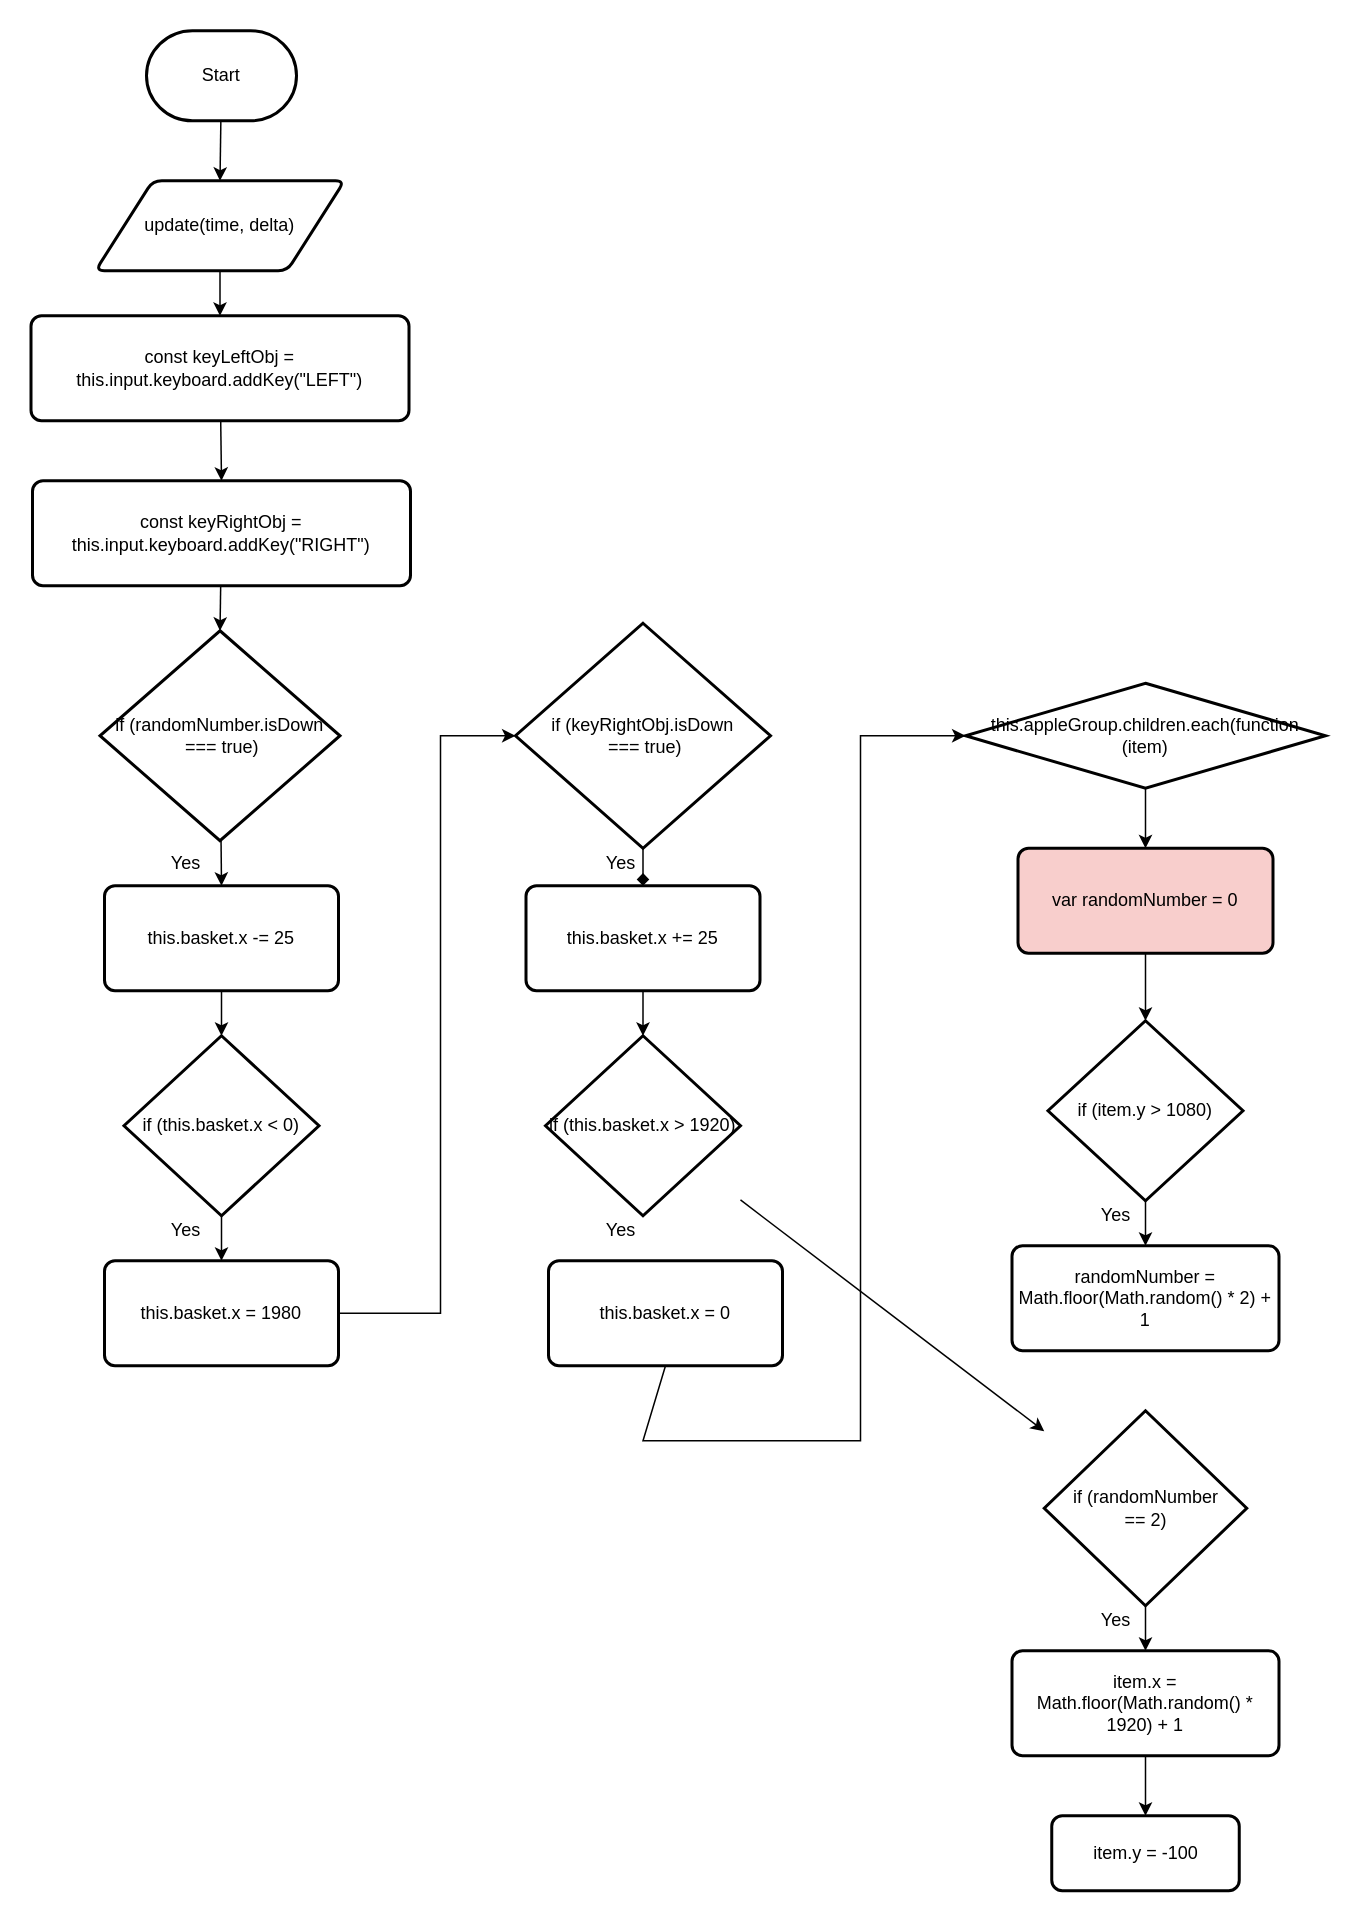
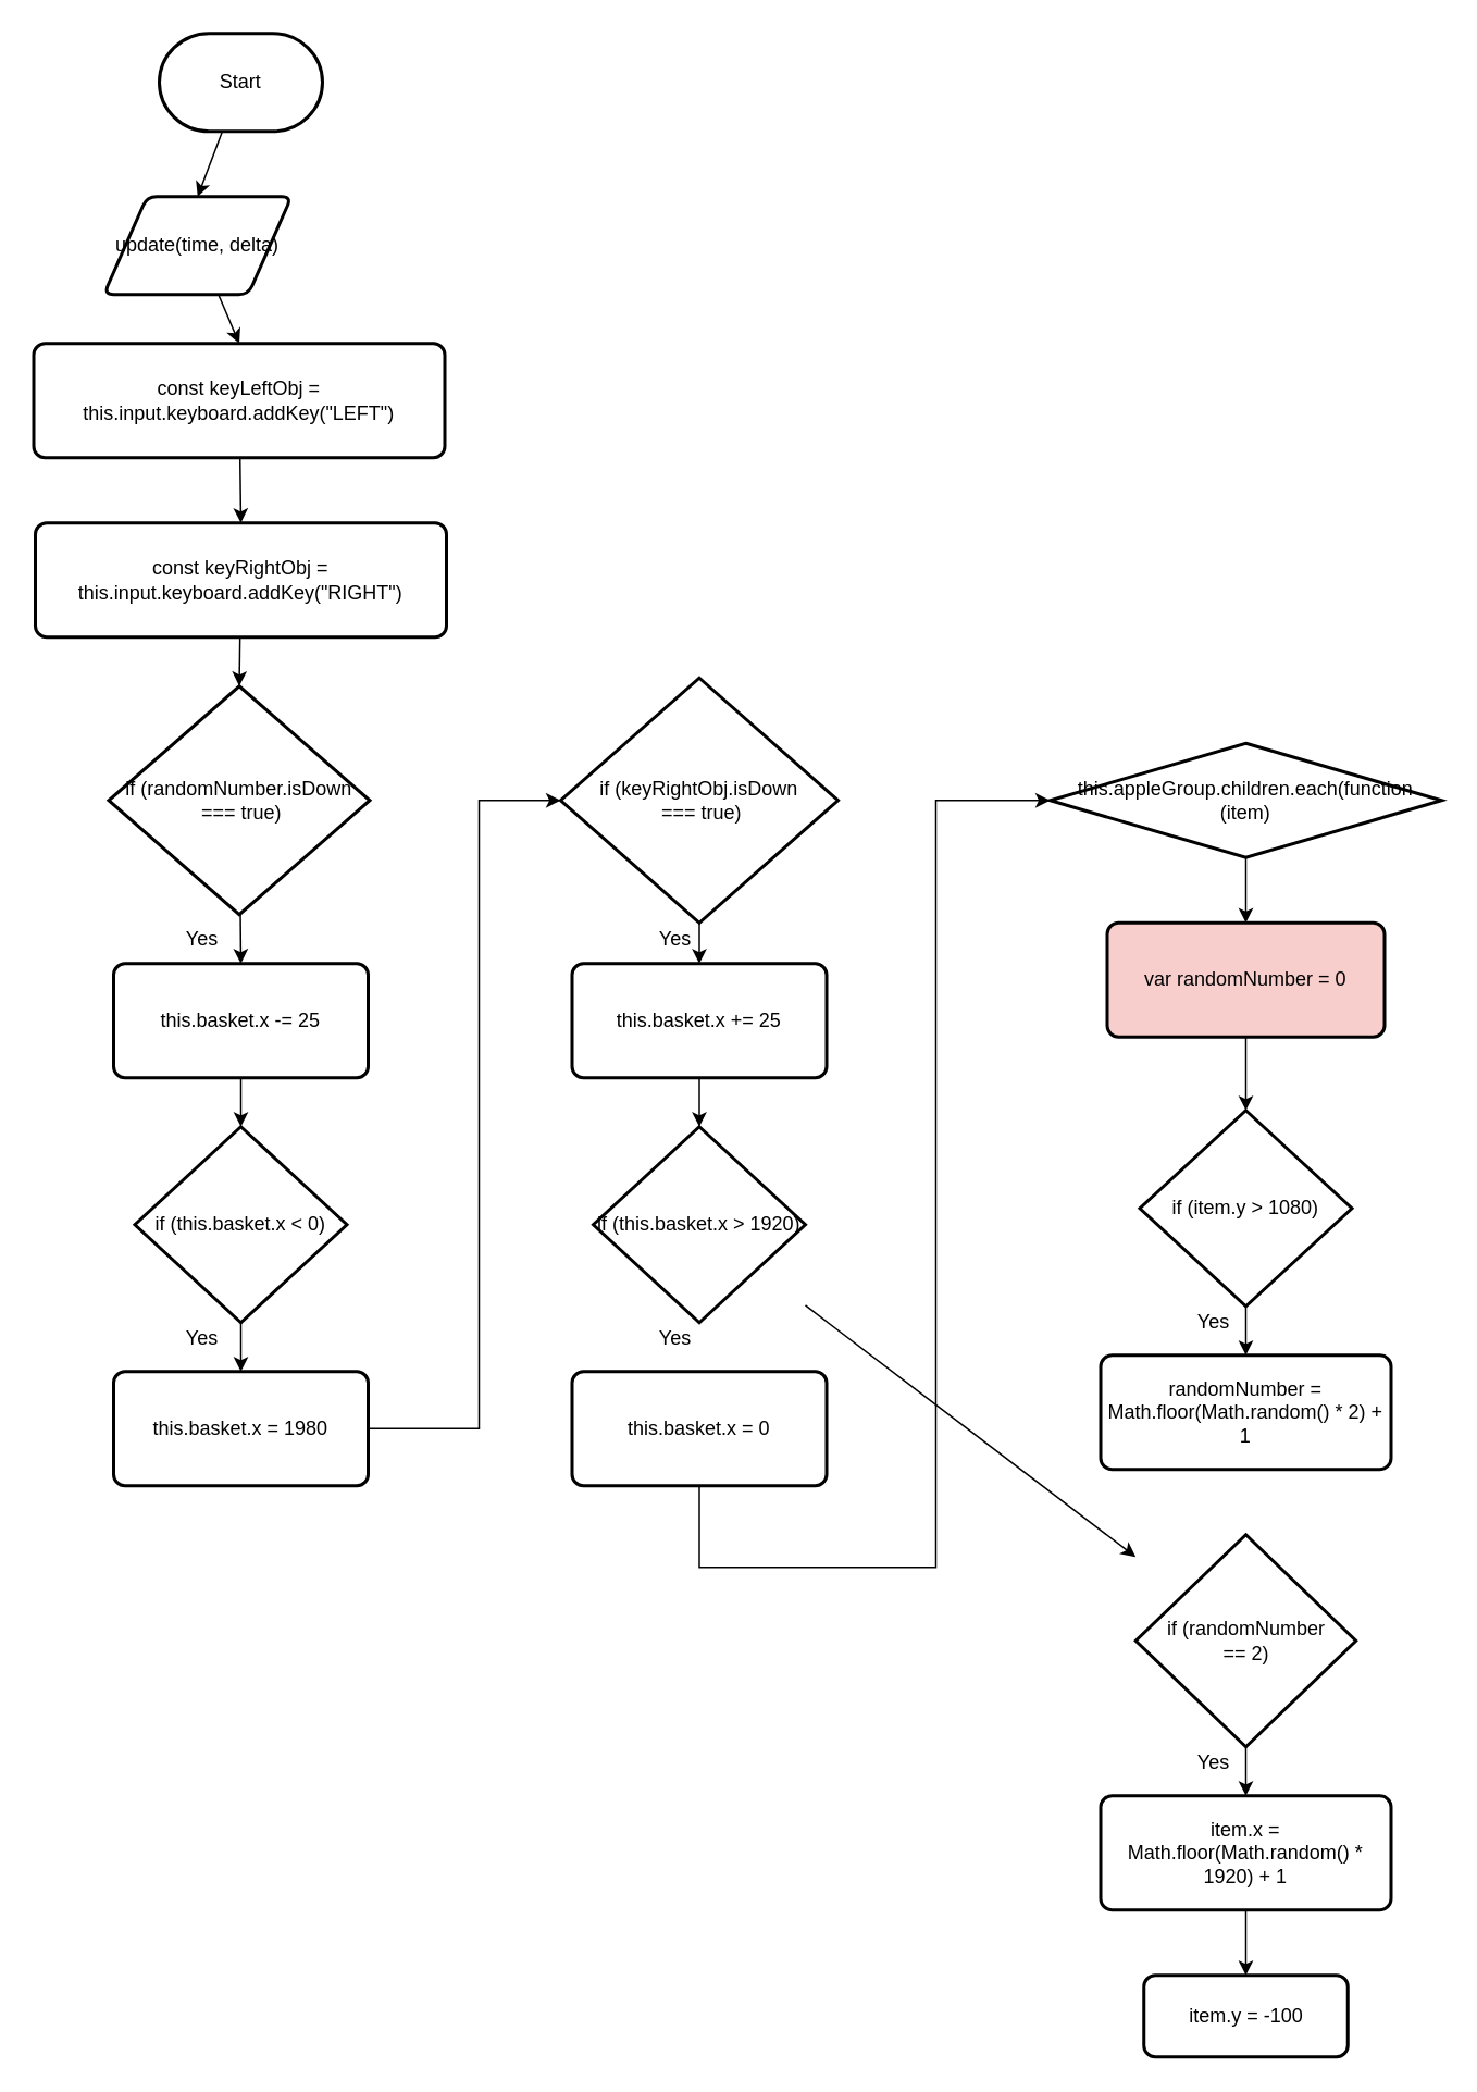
- <mxCell id="5" value="update(time, delta)" style="shape=parallelogram;html=1;strokeWidth=2;perimeter=parallelogramPerimeter;whiteSpace=wrap;rounded=1;arcSize=12;size=0.23;" vertex="1" parent="1"><mxGeometry x="63" y="120" width="166" height="60" as="geometry" /></mxCell>
+ <mxCell id="5" value="update(time, delta)" style="shape=parallelogram;html=1;strokeWidth=2;perimeter=parallelogramPerimeter;whiteSpace=wrap;rounded=1;arcSize=12;size=0.23;" vertex="1" parent="1"><mxGeometry x="63" y="120" width="115" height="60" as="geometry" /></mxCell>
- <mxCell id="18" style="edgeStyle=none;rounded=0;html=1;entryX=0.5;entryY=0;entryDx=0;entryDy=0;endArrow=diamond;" edge="1" parent="1" source="19" target="21"><mxGeometry relative="1" as="geometry" /></mxCell>
+ <mxCell id="18" style="edgeStyle=none;rounded=0;html=1;entryX=0.5;entryY=0;entryDx=0;entryDy=0;" edge="1" parent="1" source="19" target="21"><mxGeometry relative="1" as="geometry" /></mxCell>
- <mxCell id="25" value="this.basket.x = 0" style="rounded=1;whiteSpace=wrap;html=1;absoluteArcSize=1;arcSize=14;strokeWidth=2;" vertex="1" parent="1"><mxGeometry x="365" y="840" width="156" height="70" as="geometry" /></mxCell>
+ <mxCell id="25" value="this.basket.x = 0" style="rounded=1;whiteSpace=wrap;html=1;absoluteArcSize=1;arcSize=14;strokeWidth=2;" vertex="1" parent="1"><mxGeometry x="350" y="840" width="156" height="70" as="geometry" /></mxCell>
